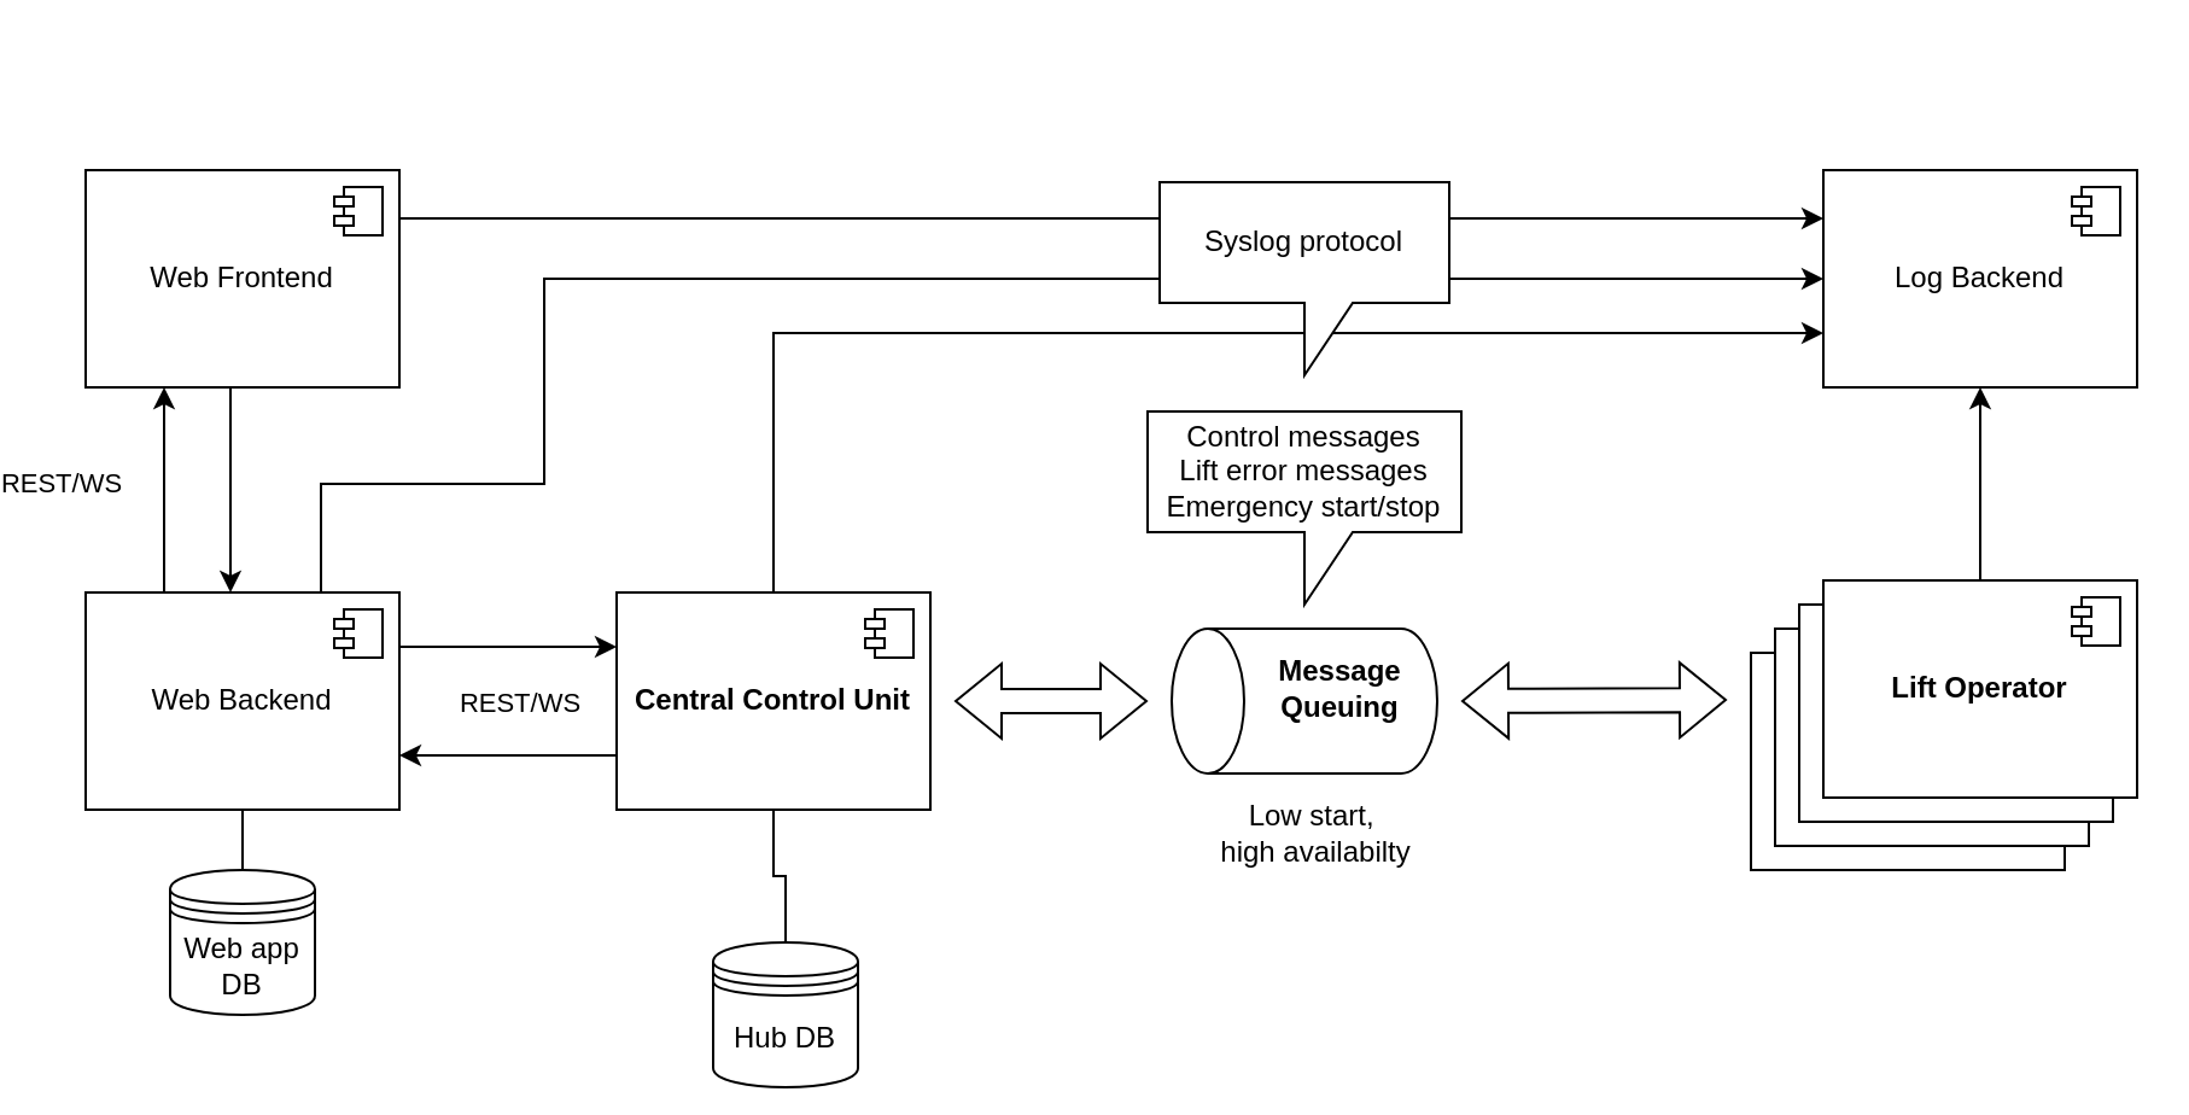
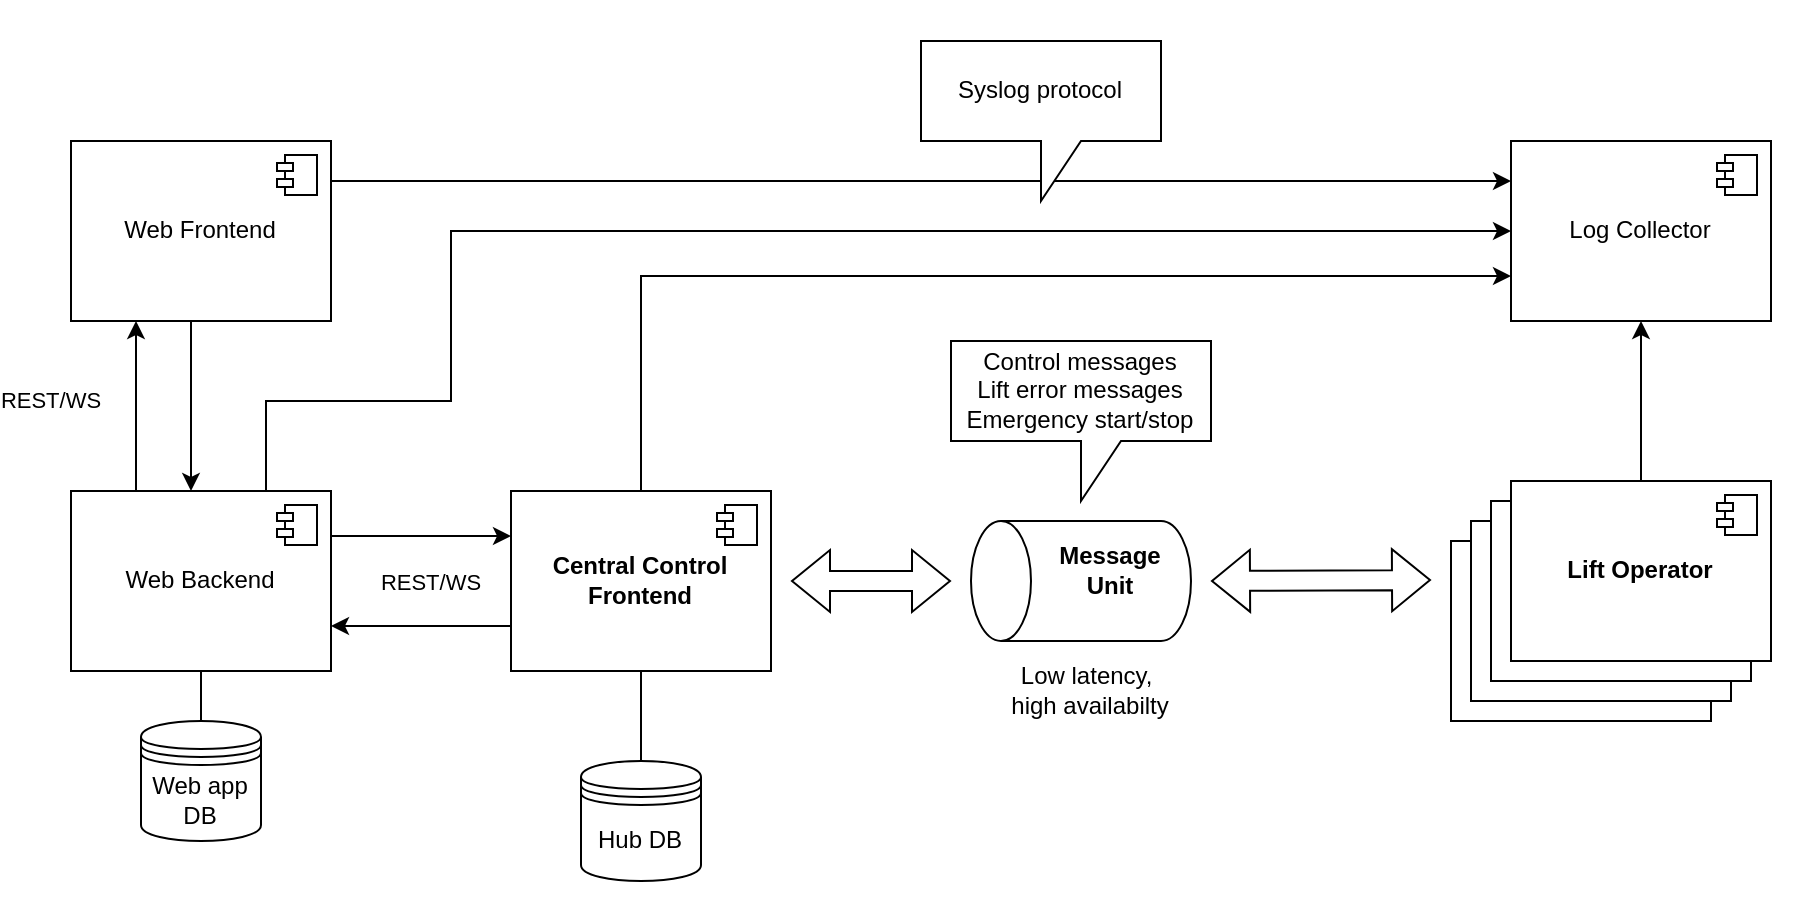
- <mxCell id="36" value="Syslog protocol" style="shape=callout;whiteSpace=wrap;html=1;perimeter=calloutPerimeter;" parent="1" vertex="1"><mxGeometry x="465" y="75" width="120" height="80" as="geometry" /></mxCell>
+ <mxCell id="36" value="Syslog protocol" style="shape=callout;whiteSpace=wrap;html=1;perimeter=calloutPerimeter;" parent="1" vertex="1"><mxGeometry x="445" y="20" width="120" height="80" as="geometry" /></mxCell>
- <mxCell id="34" value="Log Backend" style="html=1;dropTarget=0;whiteSpace=wrap;" parent="1" vertex="1"><mxGeometry x="740" y="70" width="130" height="90" as="geometry" /></mxCell>
+ <mxCell id="34" value="Log Collector" style="html=1;dropTarget=0;whiteSpace=wrap;" parent="1" vertex="1"><mxGeometry x="740" y="70" width="130" height="90" as="geometry" /></mxCell>
- <mxCell id="19" value="&lt;b&gt;Message Queuing&lt;br&gt;&lt;/b&gt;" style="text;html=1;strokeColor=none;fillColor=none;align=center;verticalAlign=middle;whiteSpace=wrap;rounded=0;" parent="1" vertex="1"><mxGeometry x="505" y="270" width="70" height="30" as="geometry" /></mxCell>
+ <mxCell id="19" value="&lt;b&gt;Message Unit&lt;br&gt;&lt;/b&gt;" style="text;html=1;strokeColor=none;fillColor=none;align=center;verticalAlign=middle;whiteSpace=wrap;rounded=0;" parent="1" vertex="1"><mxGeometry x="505" y="270" width="70" height="30" as="geometry" /></mxCell>
- <mxCell id="14" value="&lt;div&gt;&lt;b&gt;Central Control Unit&lt;br&gt;&lt;/b&gt;&lt;/div&gt;" style="html=1;dropTarget=0;whiteSpace=wrap;" parent="1" vertex="1"><mxGeometry x="240" y="245" width="130" height="90" as="geometry" /></mxCell>
+ <mxCell id="14" value="&lt;div&gt;&lt;b&gt;Central Control Frontend&lt;br&gt;&lt;/b&gt;&lt;/div&gt;" style="html=1;dropTarget=0;whiteSpace=wrap;" parent="1" vertex="1"><mxGeometry x="240" y="245" width="130" height="90" as="geometry" /></mxCell>
- <mxCell id="20" value="&lt;div&gt;Low start,&amp;nbsp;&lt;/div&gt;&lt;div&gt;high availabilty&lt;/div&gt;" style="text;html=1;strokeColor=none;fillColor=none;align=center;verticalAlign=middle;whiteSpace=wrap;rounded=0;" parent="1" vertex="1"><mxGeometry x="480" y="330" width="100" height="30" as="geometry" /></mxCell>
+ <mxCell id="20" value="&lt;div&gt;Low latency,&amp;nbsp;&lt;/div&gt;&lt;div&gt;high availabilty&lt;/div&gt;" style="text;html=1;strokeColor=none;fillColor=none;align=center;verticalAlign=middle;whiteSpace=wrap;rounded=0;" parent="1" vertex="1"><mxGeometry x="480" y="330" width="100" height="30" as="geometry" /></mxCell>
- <mxCell id="33" value="Hub DB" style="shape=datastore;whiteSpace=wrap;html=1;" parent="1" vertex="1"><mxGeometry x="280" y="390" width="60" height="60" as="geometry" /></mxCell>
+ <mxCell id="33" value="Hub DB" style="shape=datastore;whiteSpace=wrap;html=1;" parent="1" vertex="1"><mxGeometry x="275" y="380" width="60" height="60" as="geometry" /></mxCell>
